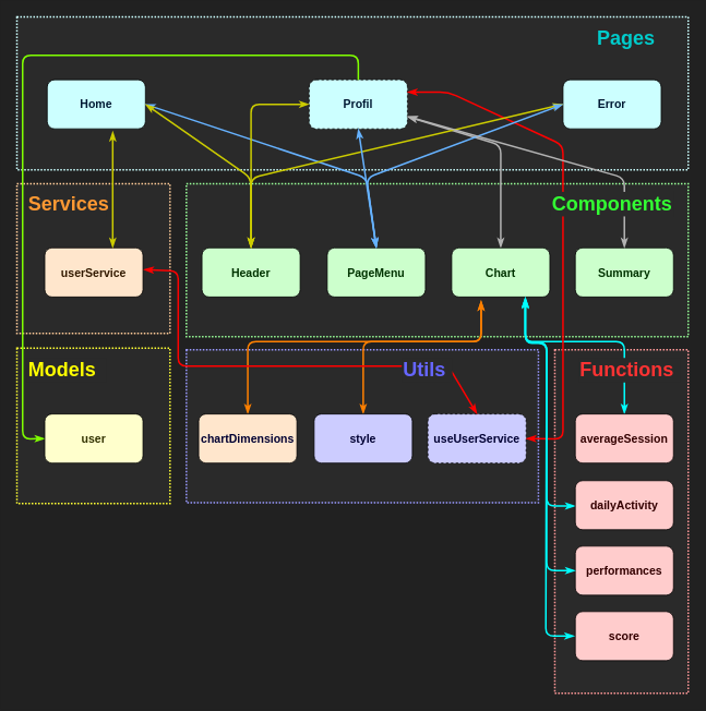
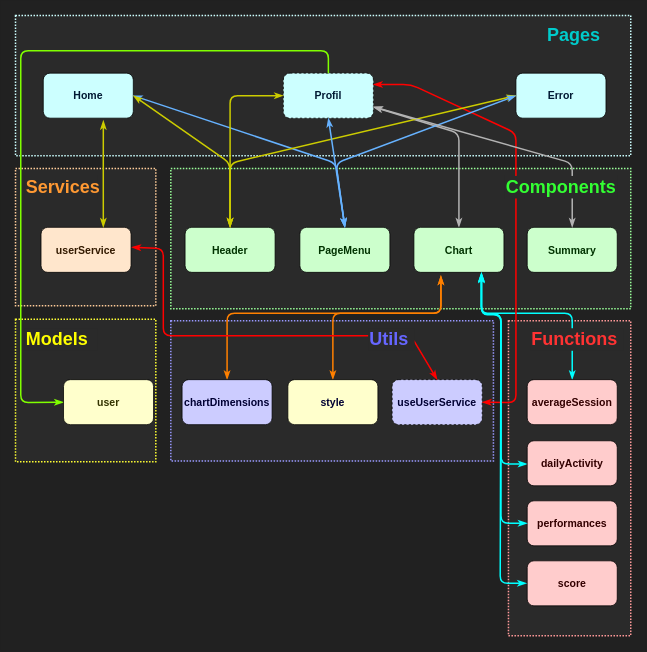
- <mxCell id="47" value="&lt;font style=&quot;font-size: 14px&quot; color=&quot;#333300&quot;&gt;&lt;b&gt;user&lt;/b&gt;&lt;/font&gt;" style="rounded=1;whiteSpace=wrap;html=1;fillColor=#FFFFCC;" parent="1" vertex="1"><mxGeometry x="54" y="505.5" width="120" height="60" as="geometry" /></mxCell>
+ <mxCell id="47" value="&lt;font style=&quot;font-size: 14px&quot; color=&quot;#333300&quot;&gt;&lt;b&gt;user&lt;/b&gt;&lt;/font&gt;" style="rounded=1;whiteSpace=wrap;html=1;fillColor=#FFFFCC;" parent="1" vertex="1"><mxGeometry x="84" y="505.5" width="120" height="60" as="geometry" /></mxCell>
- <mxCell id="26" value="&lt;font style=&quot;font-size: 14px&quot; color=&quot;#000033&quot;&gt;&lt;b&gt;chartDimensions&lt;/b&gt;&lt;/font&gt;" style="rounded=1;whiteSpace=wrap;html=1;fillColor=#ffe6cc;" parent="1" vertex="1"><mxGeometry x="242" y="505.5" width="120" height="60" as="geometry" /></mxCell>
+ <mxCell id="26" value="&lt;font style=&quot;font-size: 14px&quot; color=&quot;#000033&quot;&gt;&lt;b&gt;chartDimensions&lt;/b&gt;&lt;/font&gt;" style="rounded=1;whiteSpace=wrap;html=1;fillColor=#CCCCFF;" parent="1" vertex="1"><mxGeometry x="242" y="505.5" width="120" height="60" as="geometry" /></mxCell>
- <mxCell id="29" value="&lt;font style=&quot;font-size: 14px&quot; color=&quot;#000033&quot;&gt;&lt;b&gt;style&lt;/b&gt;&lt;/font&gt;" style="rounded=1;whiteSpace=wrap;html=1;fillColor=#CCCCFF;" parent="1" vertex="1"><mxGeometry x="383" y="505.5" width="120" height="60" as="geometry" /></mxCell>
+ <mxCell id="29" value="&lt;font style=&quot;font-size: 14px&quot; color=&quot;#000033&quot;&gt;&lt;b&gt;style&lt;/b&gt;&lt;/font&gt;" style="rounded=1;whiteSpace=wrap;html=1;fillColor=#ffffcc;" parent="1" vertex="1"><mxGeometry x="383" y="505.5" width="120" height="60" as="geometry" /></mxCell>
